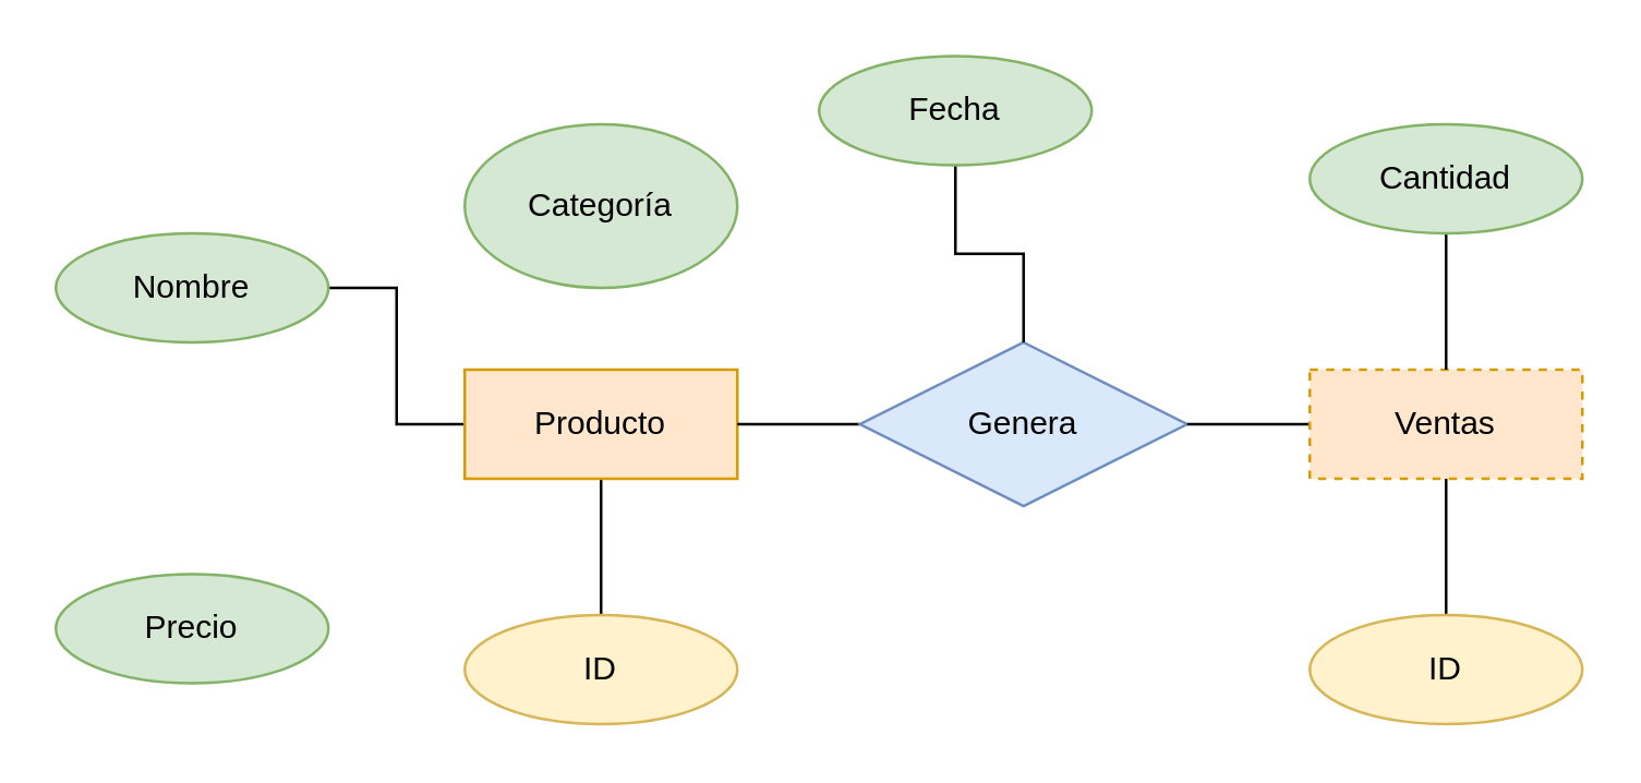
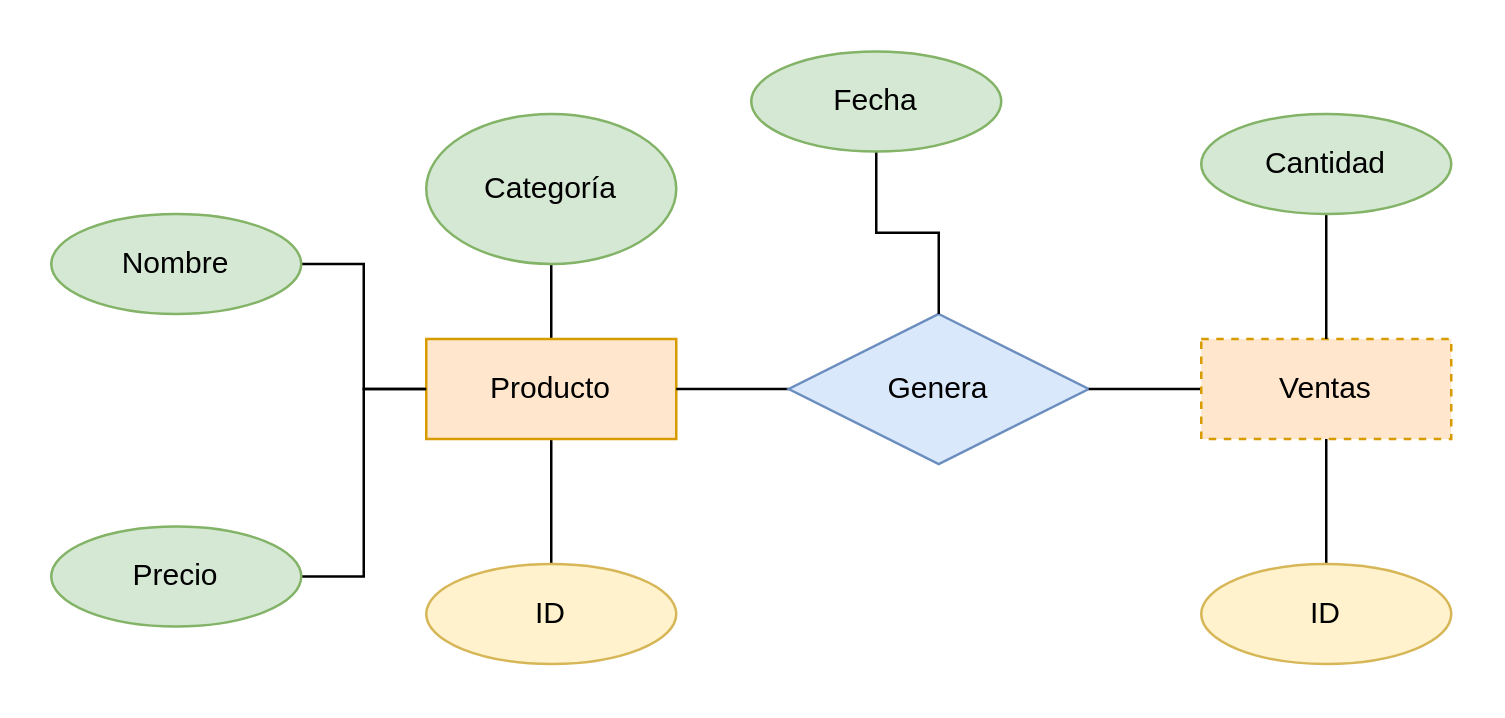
+ <mxCell id="6" style="edgeStyle=orthogonalEdgeStyle;rounded=0;orthogonalLoop=1;jettySize=auto;html=1;entryX=0.5;entryY=0;entryDx=0;entryDy=0;endArrow=none;endFill=0;" edge="1" parent="1" source="7" target="8"><mxGeometry relative="1" as="geometry"><mxPoint x="220" y="125" as="targetPoint" /></mxGeometry></mxCell>
+ <mxCell id="9" style="edgeStyle=orthogonalEdgeStyle;rounded=0;orthogonalLoop=1;jettySize=auto;html=1;entryX=0;entryY=0.5;entryDx=0;entryDy=0;endArrow=none;endFill=0;" edge="1" parent="1" source="10" target="8"><mxGeometry relative="1" as="geometry" /></mxCell>
